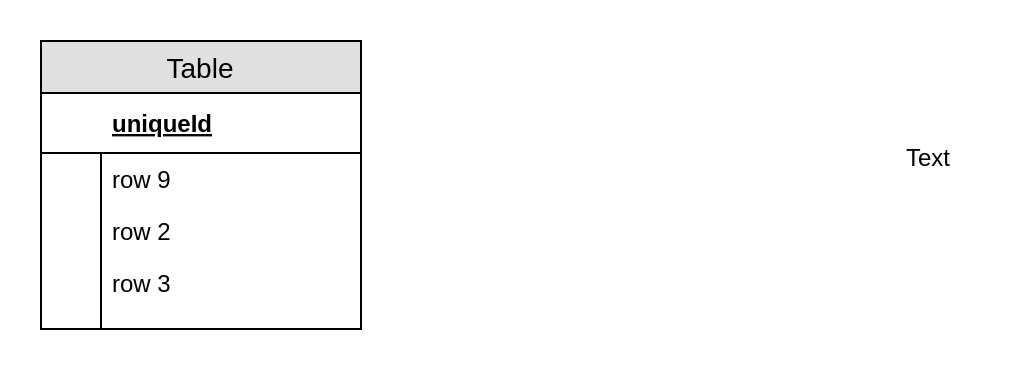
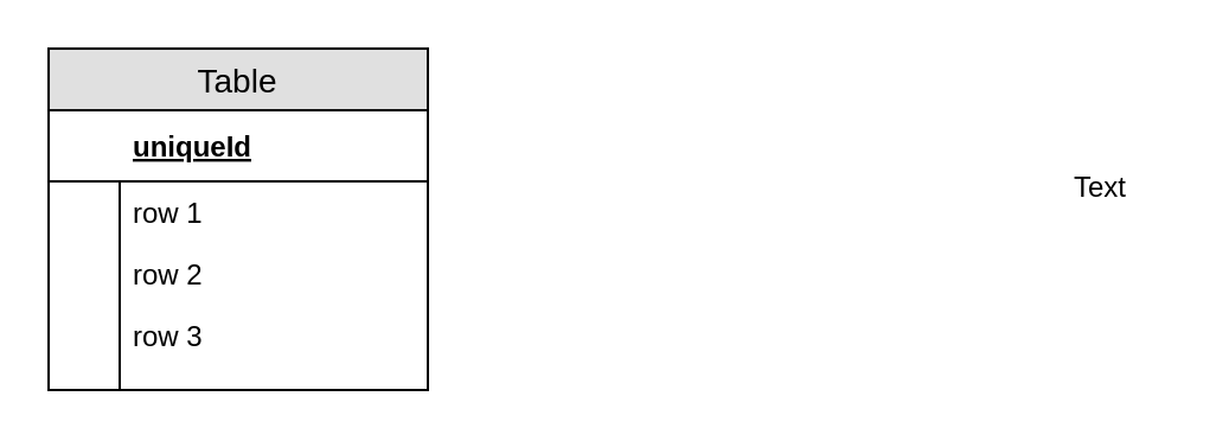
- <mxCell id="5" value="row 9" style="shape=partialRectangle;top=0;left=0;right=0;bottom=0;align=left;verticalAlign=top;fillColor=none;spacingLeft=34;spacingRight=4;overflow=hidden;rotatable=0;points=[[0,0.5],[1,0.5]];portConstraint=eastwest;dropTarget=0;fontSize=12;" vertex="1" parent="3"><mxGeometry y="56" width="160" height="26" as="geometry" /></mxCell>
+ <mxCell id="5" value="row 1" style="shape=partialRectangle;top=0;left=0;right=0;bottom=0;align=left;verticalAlign=top;fillColor=none;spacingLeft=34;spacingRight=4;overflow=hidden;rotatable=0;points=[[0,0.5],[1,0.5]];portConstraint=eastwest;dropTarget=0;fontSize=12;" vertex="1" parent="3"><mxGeometry y="56" width="160" height="26" as="geometry" /></mxCell>
